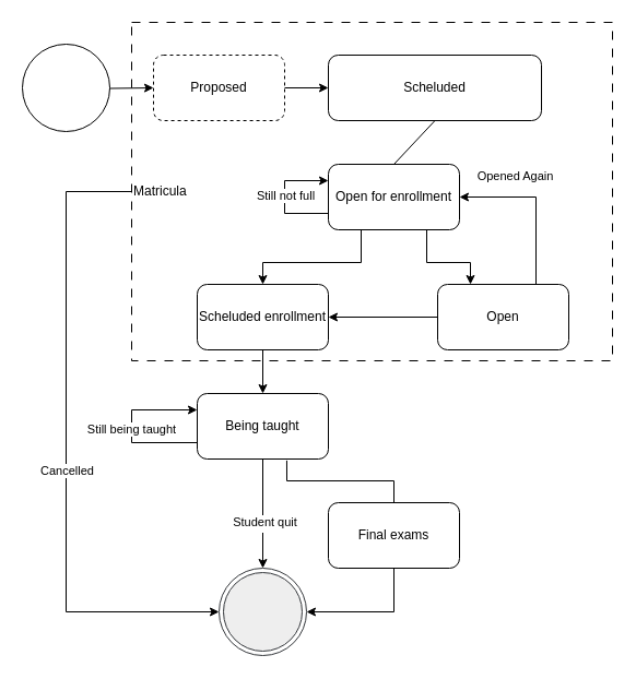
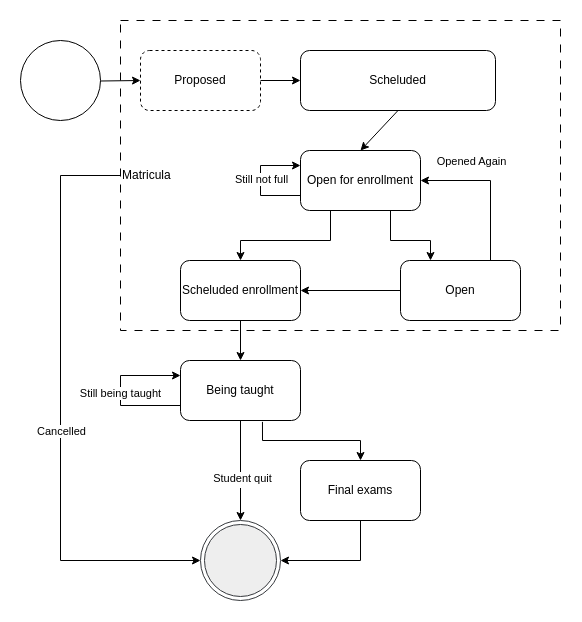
- <mxCell id="8" value="" style="endArrow=none;html=1;rounded=0;exitX=0.5;exitY=1;exitDx=0;exitDy=0;entryX=0.5;entryY=0;entryDx=0;entryDy=0;" parent="1" source="6" target="7" edge="1"><mxGeometry width="50" height="50" relative="1" as="geometry"><mxPoint x="310" y="280" as="sourcePoint" /><mxPoint x="360" y="230" as="targetPoint" /></mxGeometry></mxCell>
+ <mxCell id="8" value="" style="endArrow=classic;html=1;rounded=0;exitX=0.5;exitY=1;exitDx=0;exitDy=0;entryX=0.5;entryY=0;entryDx=0;entryDy=0;" parent="1" source="6" target="7" edge="1"><mxGeometry width="50" height="50" relative="1" as="geometry"><mxPoint x="310" y="280" as="sourcePoint" /><mxPoint x="360" y="230" as="targetPoint" /></mxGeometry></mxCell>
- <mxCell id="18" value="" style="endArrow=none;html=1;rounded=0;exitX=0.683;exitY=1.023;exitDx=0;exitDy=0;entryX=0.5;entryY=0;entryDx=0;entryDy=0;exitPerimeter=0;" parent="1" source="15" target="17" edge="1"><mxGeometry width="50" height="50" relative="1" as="geometry"><mxPoint x="370" y="390" as="sourcePoint" /><mxPoint x="420" y="340" as="targetPoint" /><Array as="points"><mxPoint x="262" y="440" /><mxPoint x="360" y="440" /></Array></mxGeometry></mxCell>
+ <mxCell id="18" value="" style="endArrow=classic;html=1;rounded=0;exitX=0.683;exitY=1.023;exitDx=0;exitDy=0;entryX=0.5;entryY=0;entryDx=0;entryDy=0;exitPerimeter=0;" parent="1" source="15" target="17" edge="1"><mxGeometry width="50" height="50" relative="1" as="geometry"><mxPoint x="370" y="390" as="sourcePoint" /><mxPoint x="420" y="340" as="targetPoint" /><Array as="points"><mxPoint x="262" y="440" /><mxPoint x="360" y="440" /></Array></mxGeometry></mxCell>
